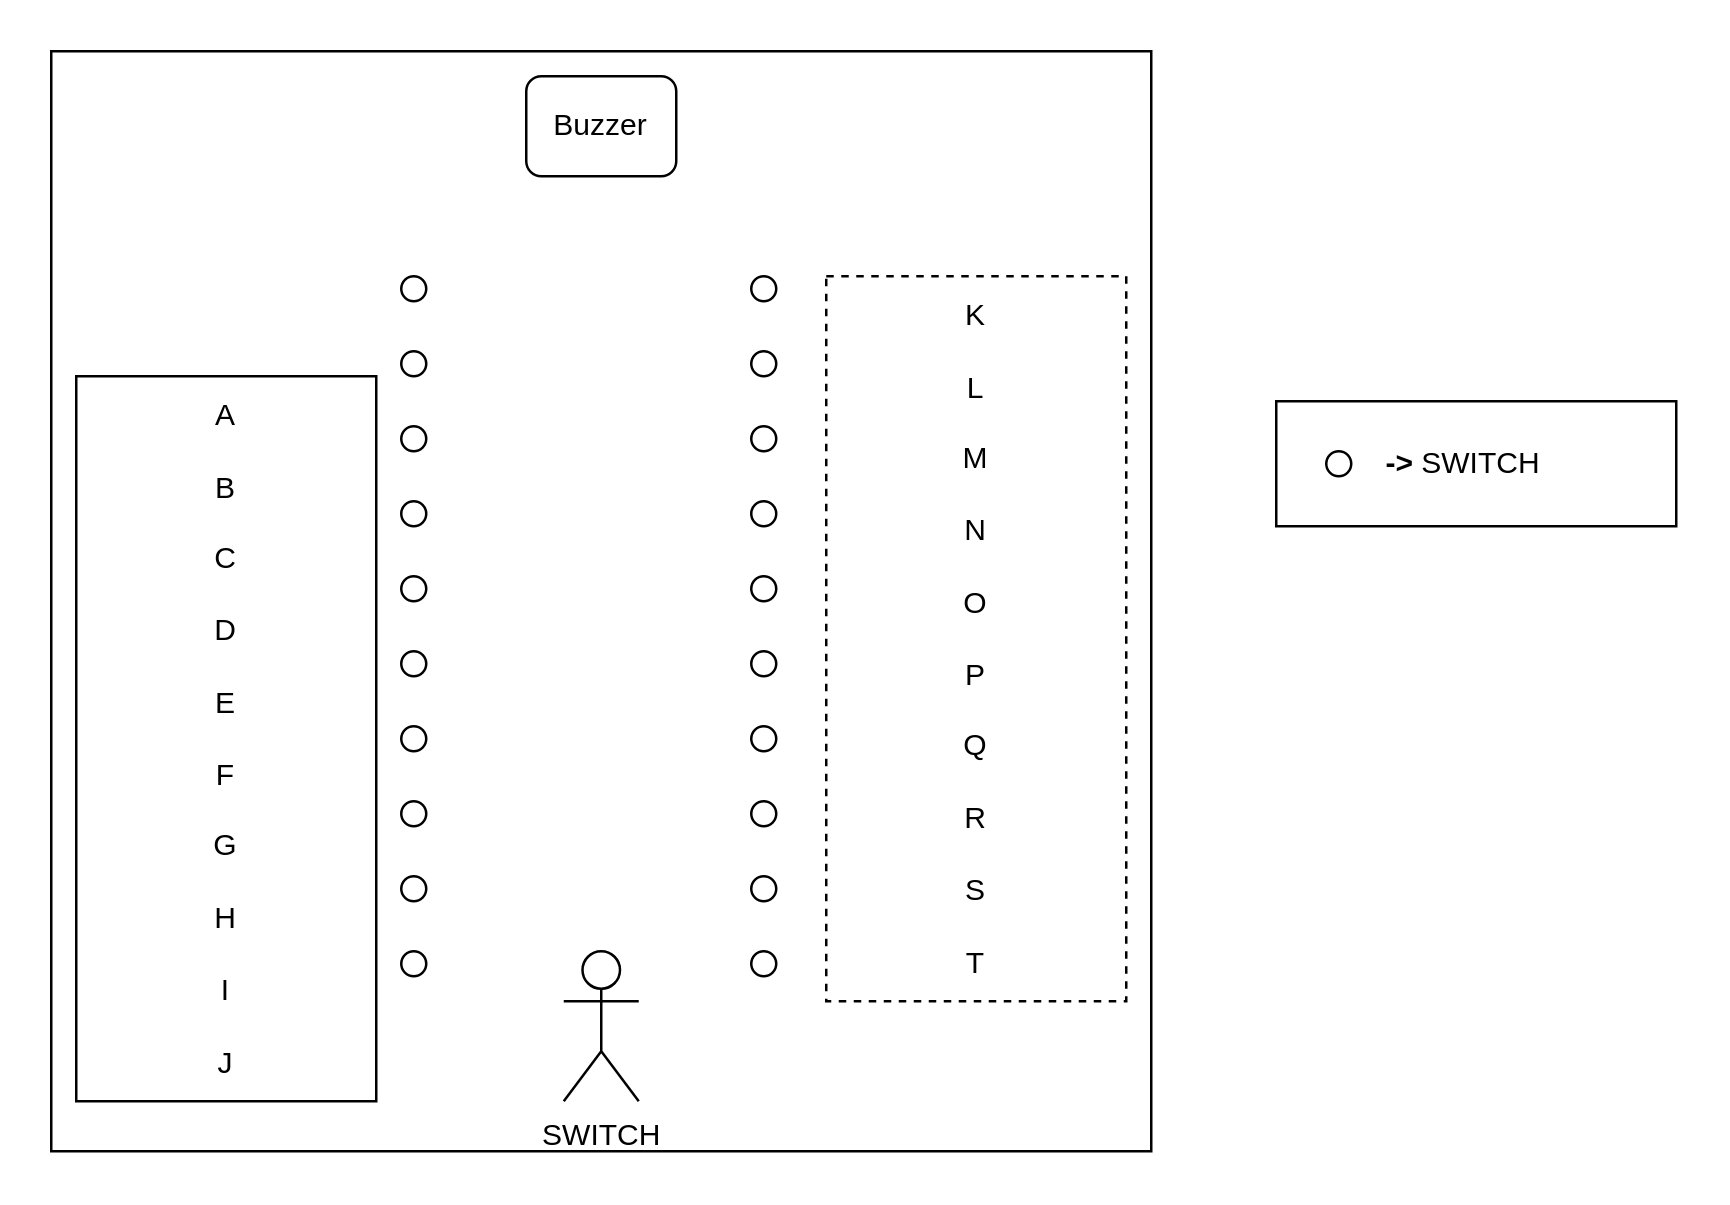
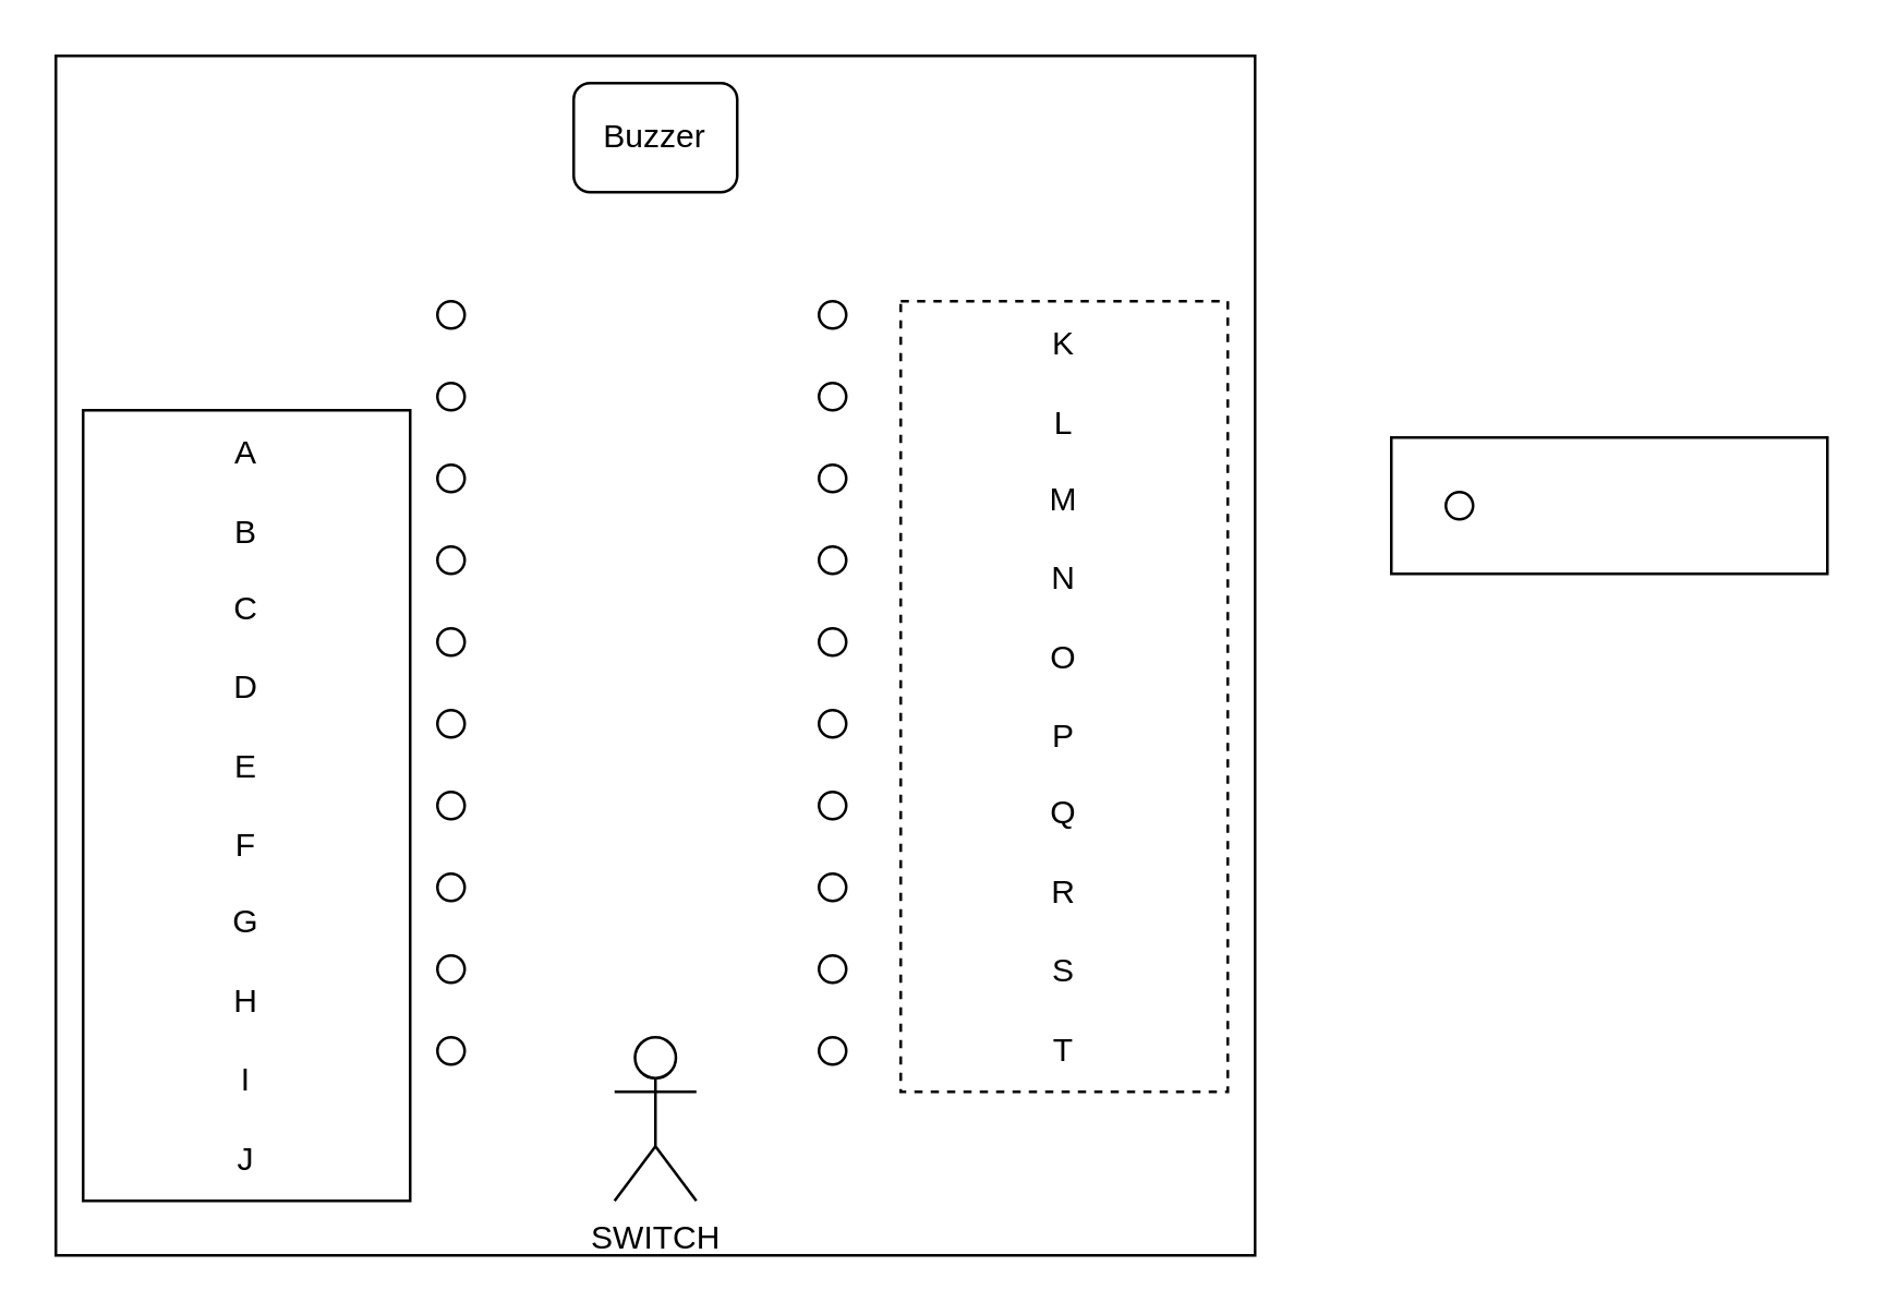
- <mxCell id="29" value="&lt;b&gt;-&amp;gt;&lt;/b&gt; SWITCH" style="text;html=1;strokeColor=none;fillColor=none;align=center;verticalAlign=middle;whiteSpace=wrap;rounded=0;" vertex="1" parent="1"><mxGeometry x="540" y="170" width="90" height="30" as="geometry" /></mxCell>
